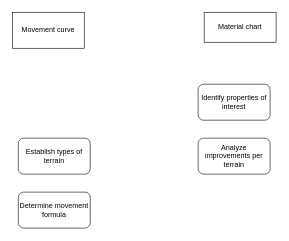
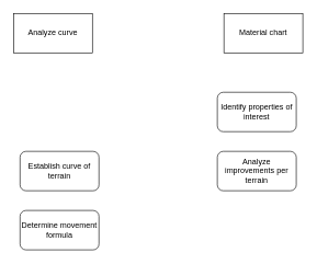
- <mxCell id="3" value="Material chart" style="rounded=0;whiteSpace=wrap;html=1;" vertex="1" parent="1"><mxGeometry x="340" y="20" width="120" height="50" as="geometry" /></mxCell>
+ <mxCell id="3" value="Material chart" style="rounded=0;whiteSpace=wrap;html=1;" vertex="1" parent="1"><mxGeometry x="340" y="20" width="120" height="60" as="geometry" /></mxCell>
- <mxCell id="2" value="Movement curve" style="rounded=0;whiteSpace=wrap;html=1;" vertex="1" parent="1"><mxGeometry x="20" y="20" width="120" height="60" as="geometry" /></mxCell>
+ <mxCell id="2" value="Analyze curve" style="rounded=0;whiteSpace=wrap;html=1;" vertex="1" parent="1"><mxGeometry x="20" y="20" width="120" height="60" as="geometry" /></mxCell>
- <mxCell id="6" value="Establish types of terrain" style="rounded=1;whiteSpace=wrap;html=1;" vertex="1" parent="1"><mxGeometry x="30" y="230" width="120" height="60" as="geometry" /></mxCell>
+ <mxCell id="6" value="Establish curve of terrain" style="rounded=1;whiteSpace=wrap;html=1;" vertex="1" parent="1"><mxGeometry x="30" y="230" width="120" height="60" as="geometry" /></mxCell>
